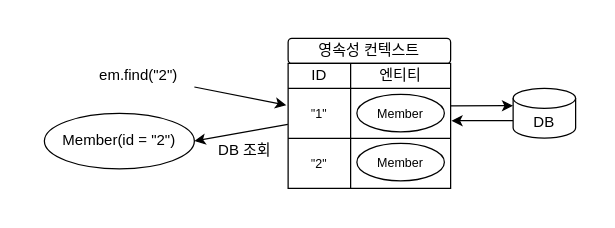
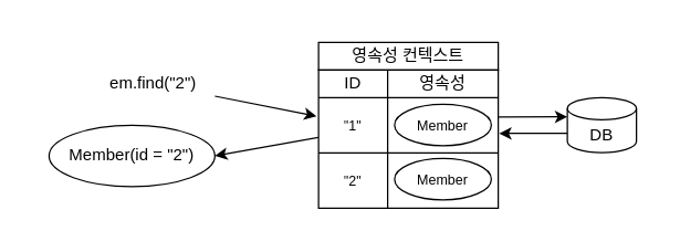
- <mxCell id="3" value="&lt;span style=&quot;font-size: 12px;&quot;&gt;영속성 컨텍스트&lt;/span&gt;" style="whiteSpace=wrap;html=1;fontSize=10;rounded=1;" parent="1" vertex="1"><mxGeometry x="230" y="30" width="130" height="20" as="geometry" /></mxCell>
+ <mxCell id="3" value="&lt;span style=&quot;font-size: 12px;&quot;&gt;영속성 컨텍스트&lt;/span&gt;" style="rounded=0;whiteSpace=wrap;html=1;fontSize=10;" parent="1" vertex="1"><mxGeometry x="230" y="30" width="130" height="20" as="geometry" /></mxCell>
- <mxCell id="8" value="&lt;font style=&quot;font-size: 12px;&quot;&gt;엔티티&lt;/font&gt;" style="shape=partialRectangle;html=1;whiteSpace=wrap;connectable=0;fillColor=none;top=0;left=0;bottom=0;right=0;overflow=hidden;fontSize=10;" parent="6" vertex="1"><mxGeometry x="50" width="80" height="20" as="geometry"><mxRectangle width="80" height="20" as="alternateBounds" /></mxGeometry></mxCell>
+ <mxCell id="8" value="&lt;font style=&quot;font-size: 12px;&quot;&gt;영속성&lt;/font&gt;" style="shape=partialRectangle;html=1;whiteSpace=wrap;connectable=0;fillColor=none;top=0;left=0;bottom=0;right=0;overflow=hidden;fontSize=10;" parent="6" vertex="1"><mxGeometry x="50" width="80" height="20" as="geometry"><mxRectangle width="80" height="20" as="alternateBounds" /></mxGeometry></mxCell>
- <mxCell id="22" value="DB 조회" style="text;html=1;align=center;verticalAlign=middle;resizable=0;points=[];autosize=1;strokeColor=none;fillColor=none;" parent="1" vertex="1"><mxGeometry x="165" y="104.81" width="60" height="30" as="geometry" /></mxCell>
